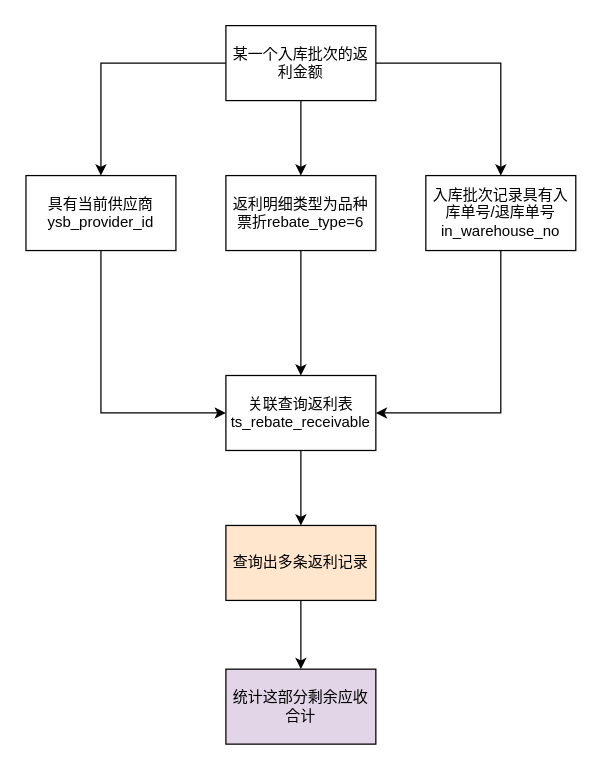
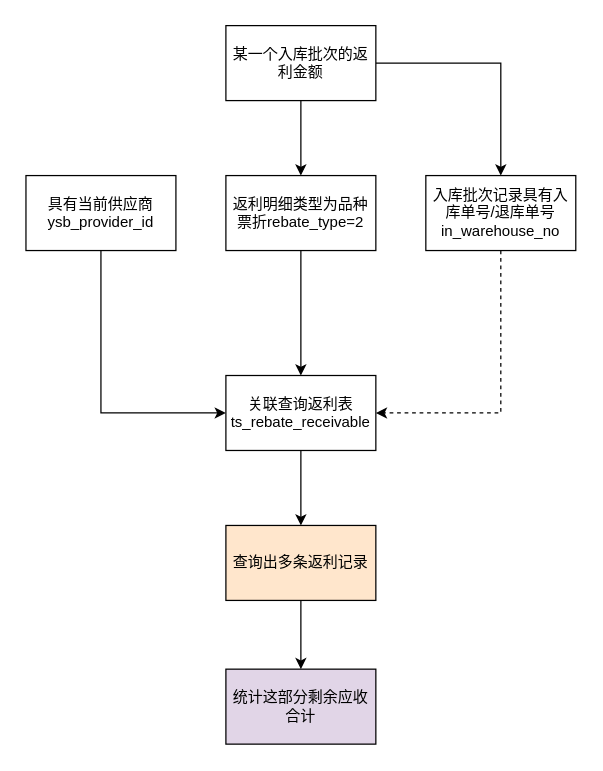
- <mxCell id="2" style="edgeStyle=orthogonalEdgeStyle;rounded=0;orthogonalLoop=1;jettySize=auto;html=1;" edge="1" parent="1" source="5" target="7"><mxGeometry relative="1" as="geometry" /></mxCell>
- <mxCell id="9" value="返利明细类型为品种票折rebate_type=6" style="rounded=0;whiteSpace=wrap;html=1;" vertex="1" parent="1"><mxGeometry x="180" y="140" width="120" height="60" as="geometry" /></mxCell>
+ <mxCell id="9" value="返利明细类型为品种票折rebate_type=2" style="rounded=0;whiteSpace=wrap;html=1;" vertex="1" parent="1"><mxGeometry x="180" y="140" width="120" height="60" as="geometry" /></mxCell>
- <mxCell id="10" style="edgeStyle=orthogonalEdgeStyle;rounded=0;orthogonalLoop=1;jettySize=auto;html=1;entryX=1;entryY=0.5;entryDx=0;entryDy=0;" edge="1" parent="1" source="11" target="13"><mxGeometry relative="1" as="geometry"><Array as="points"><mxPoint x="400" y="330" /></Array></mxGeometry></mxCell>
+ <mxCell id="10" style="edgeStyle=orthogonalEdgeStyle;rounded=0;orthogonalLoop=1;jettySize=auto;html=1;entryX=1;entryY=0.5;entryDx=0;entryDy=0;dashed=1;" edge="1" parent="1" source="11" target="13"><mxGeometry relative="1" as="geometry"><Array as="points"><mxPoint x="400" y="330" /></Array></mxGeometry></mxCell>
